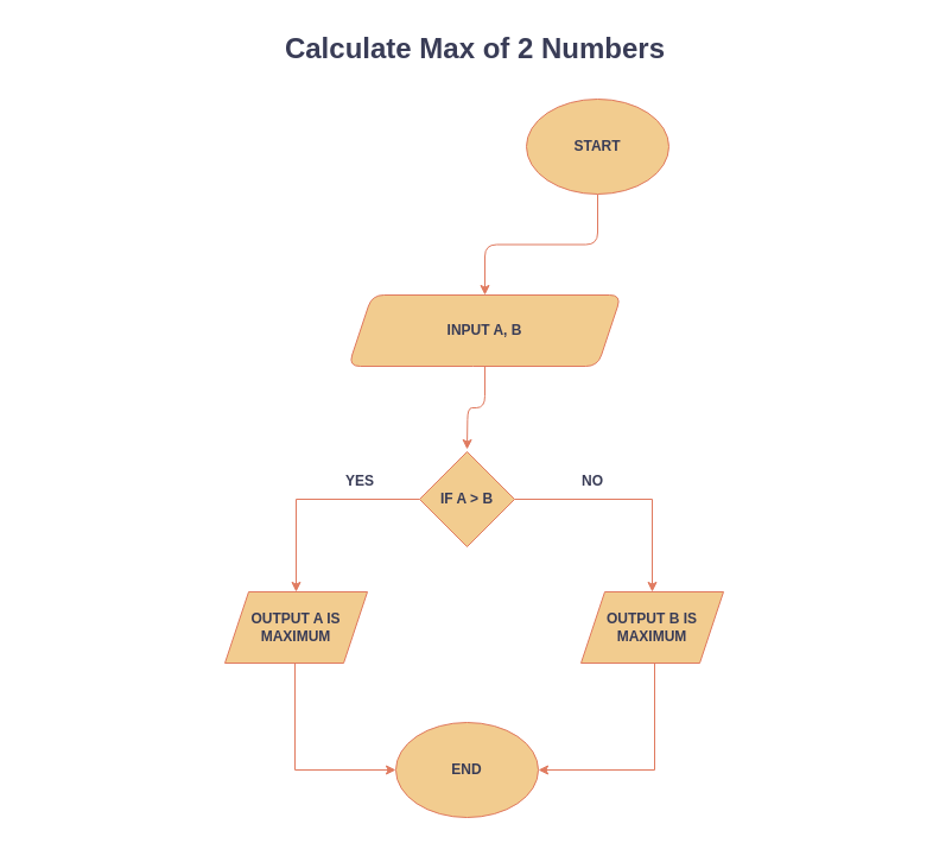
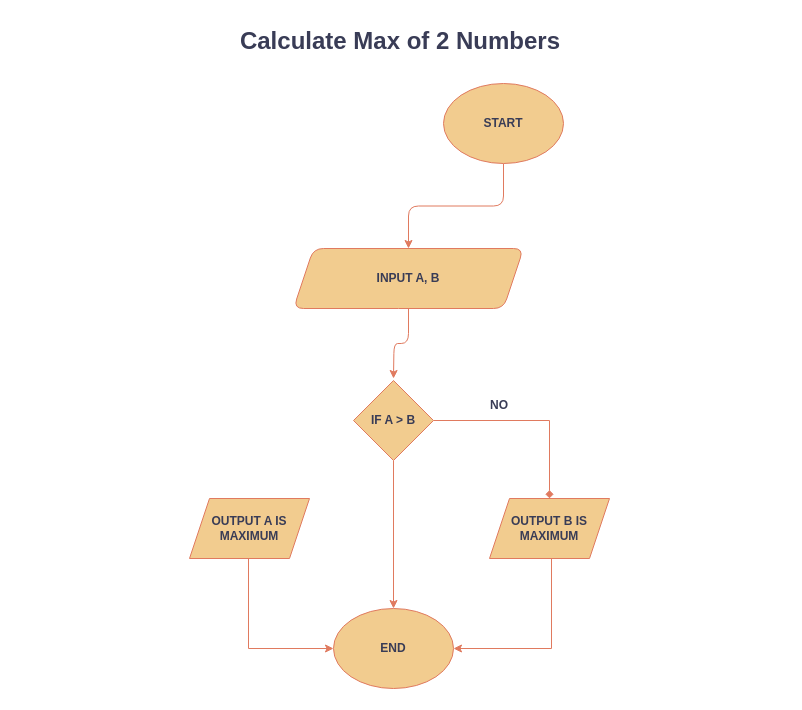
- <mxCell id="15" value="YES" style="text;html=1;align=center;verticalAlign=middle;whiteSpace=wrap;rounded=0;fontColor=#393C56;fontStyle=1" vertex="1" parent="1"><mxGeometry x="273" y="390" width="60" height="30" as="geometry" /></mxCell>
- <mxCell id="8" value="" style="edgeStyle=orthogonalEdgeStyle;rounded=0;orthogonalLoop=1;jettySize=auto;html=1;strokeColor=#E07A5F;fontColor=#393C56;fillColor=#F2CC8F;align=center;fontStyle=1" edge="1" parent="1" source="10" target="12"><mxGeometry relative="1" as="geometry" /></mxCell>
+ <mxCell id="8" value="" style="edgeStyle=orthogonalEdgeStyle;rounded=0;orthogonalLoop=1;jettySize=auto;html=1;strokeColor=#E07A5F;fontColor=#393C56;fillColor=#F2CC8F;align=center;fontStyle=1;" edge="1" parent="1" source="10" target="6"><mxGeometry relative="1" as="geometry" /></mxCell>
- <mxCell id="9" value="" style="edgeStyle=orthogonalEdgeStyle;rounded=0;orthogonalLoop=1;jettySize=auto;html=1;strokeColor=#E07A5F;fontColor=#393C56;fillColor=#F2CC8F;align=center;fontStyle=1" edge="1" parent="1" source="10" target="14"><mxGeometry relative="1" as="geometry" /></mxCell>
+ <mxCell id="9" value="" style="edgeStyle=orthogonalEdgeStyle;rounded=0;orthogonalLoop=1;jettySize=auto;html=1;strokeColor=#E07A5F;fontColor=#393C56;fillColor=#F2CC8F;align=center;fontStyle=1;endArrow=diamond;" edge="1" parent="1" source="10" target="14"><mxGeometry relative="1" as="geometry" /></mxCell>
